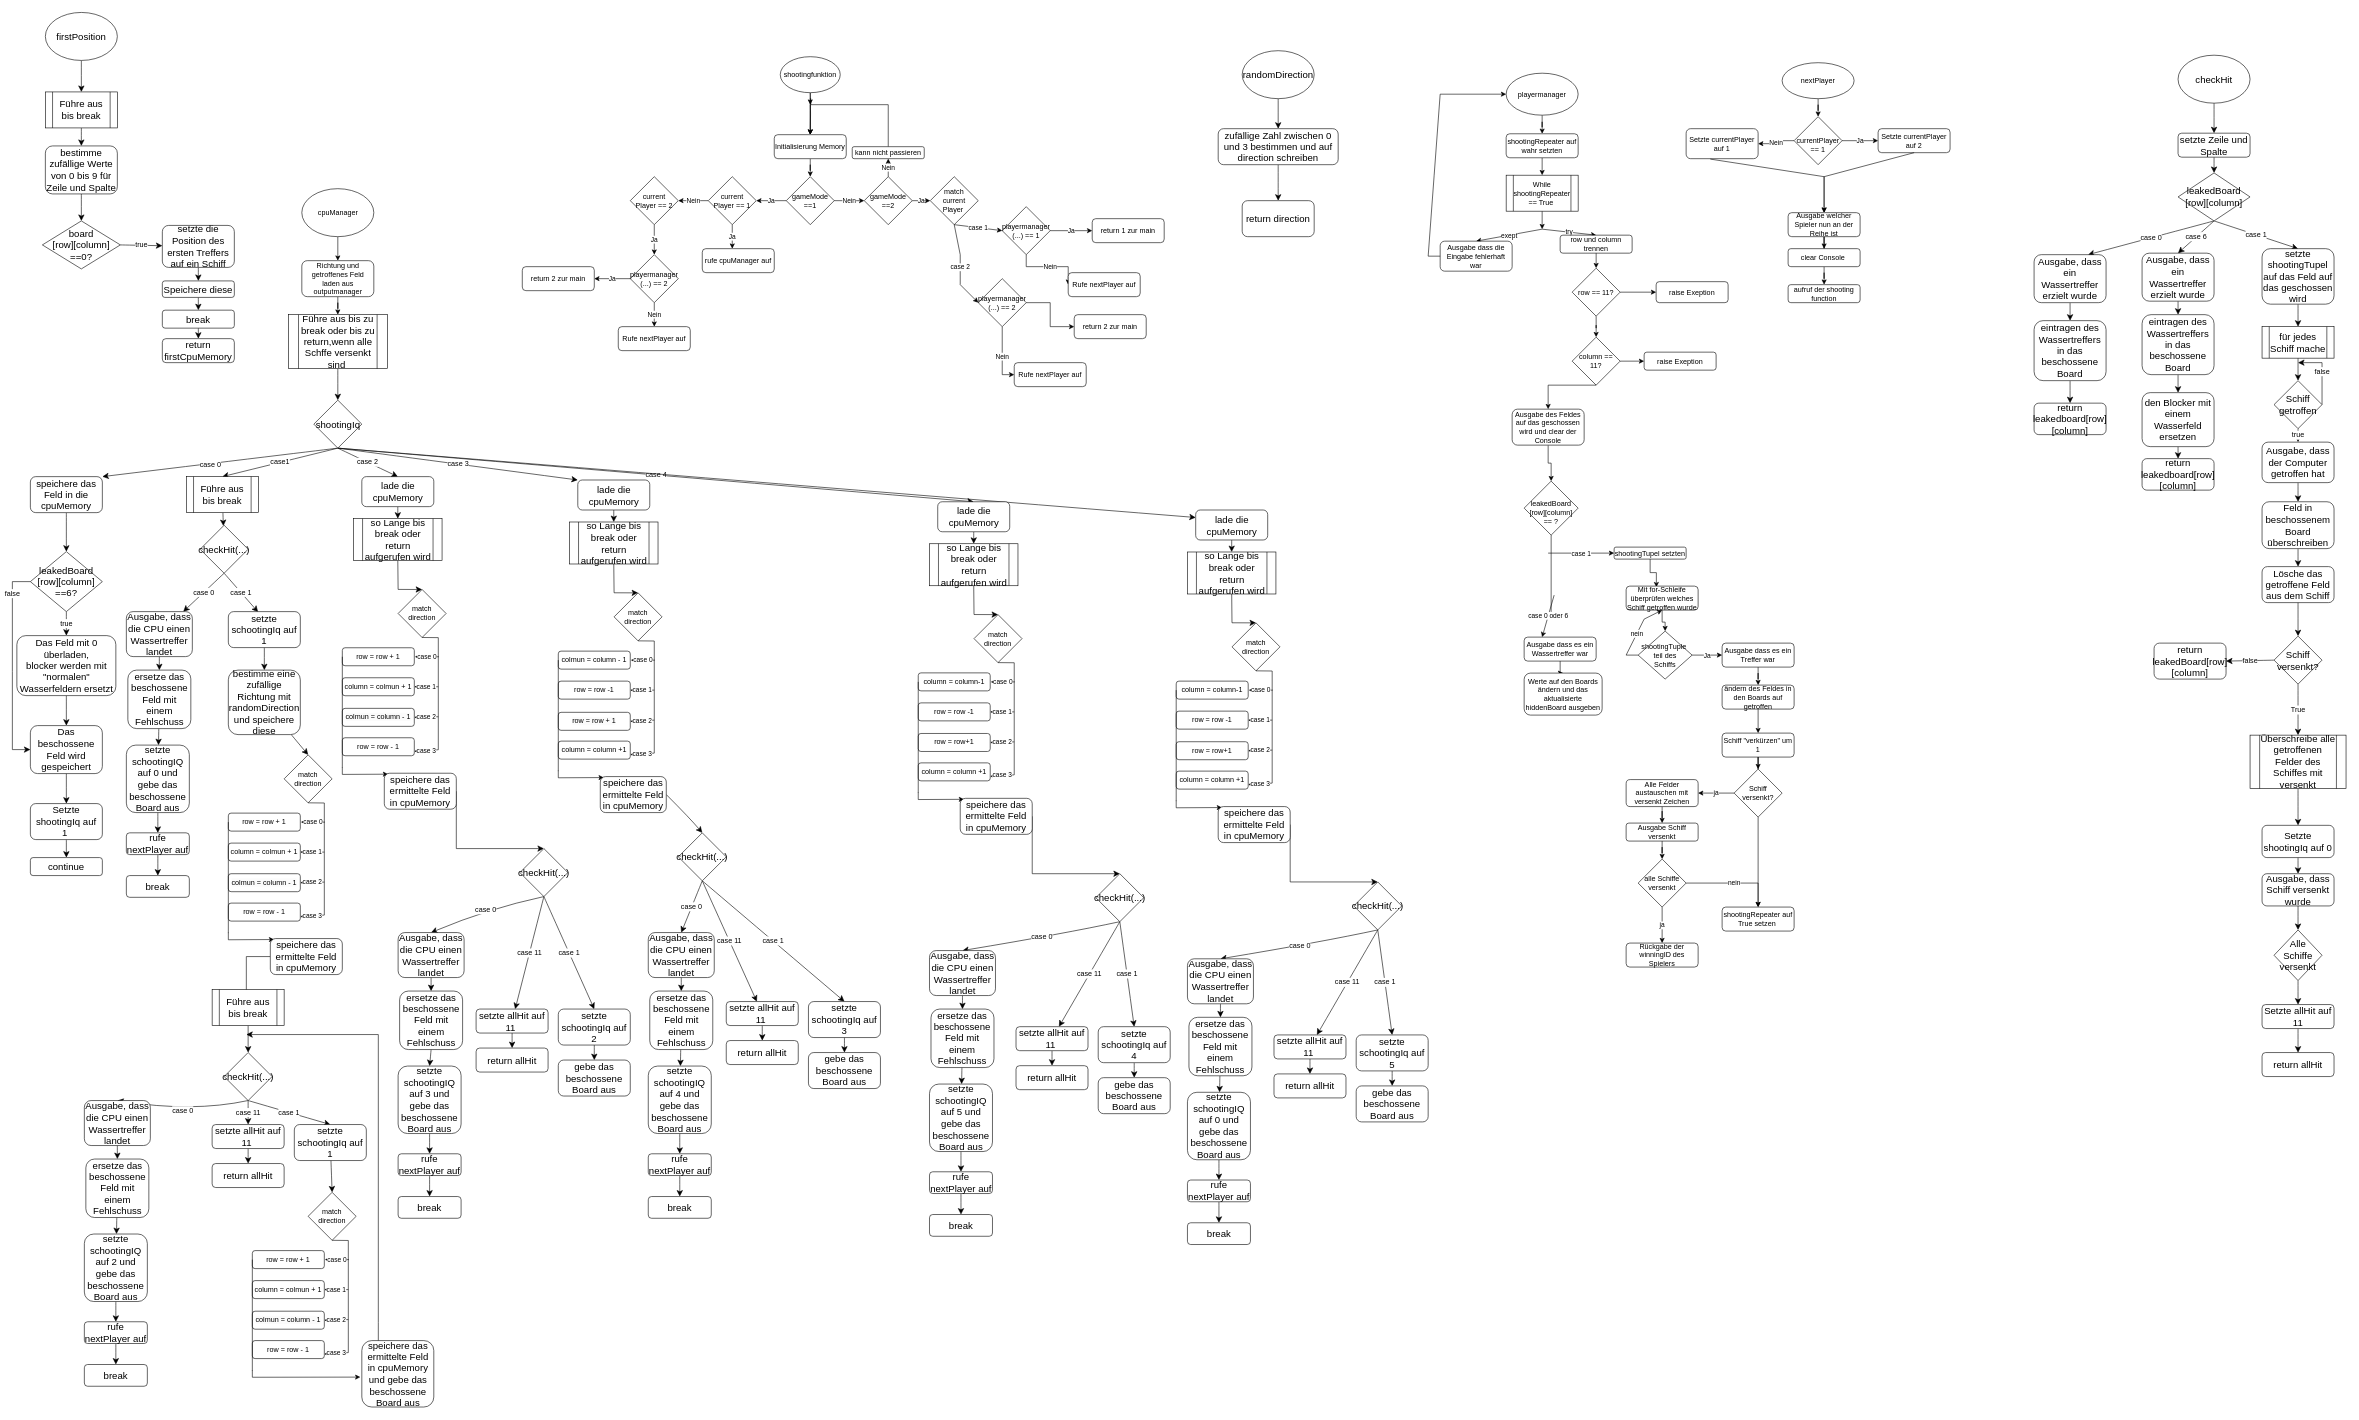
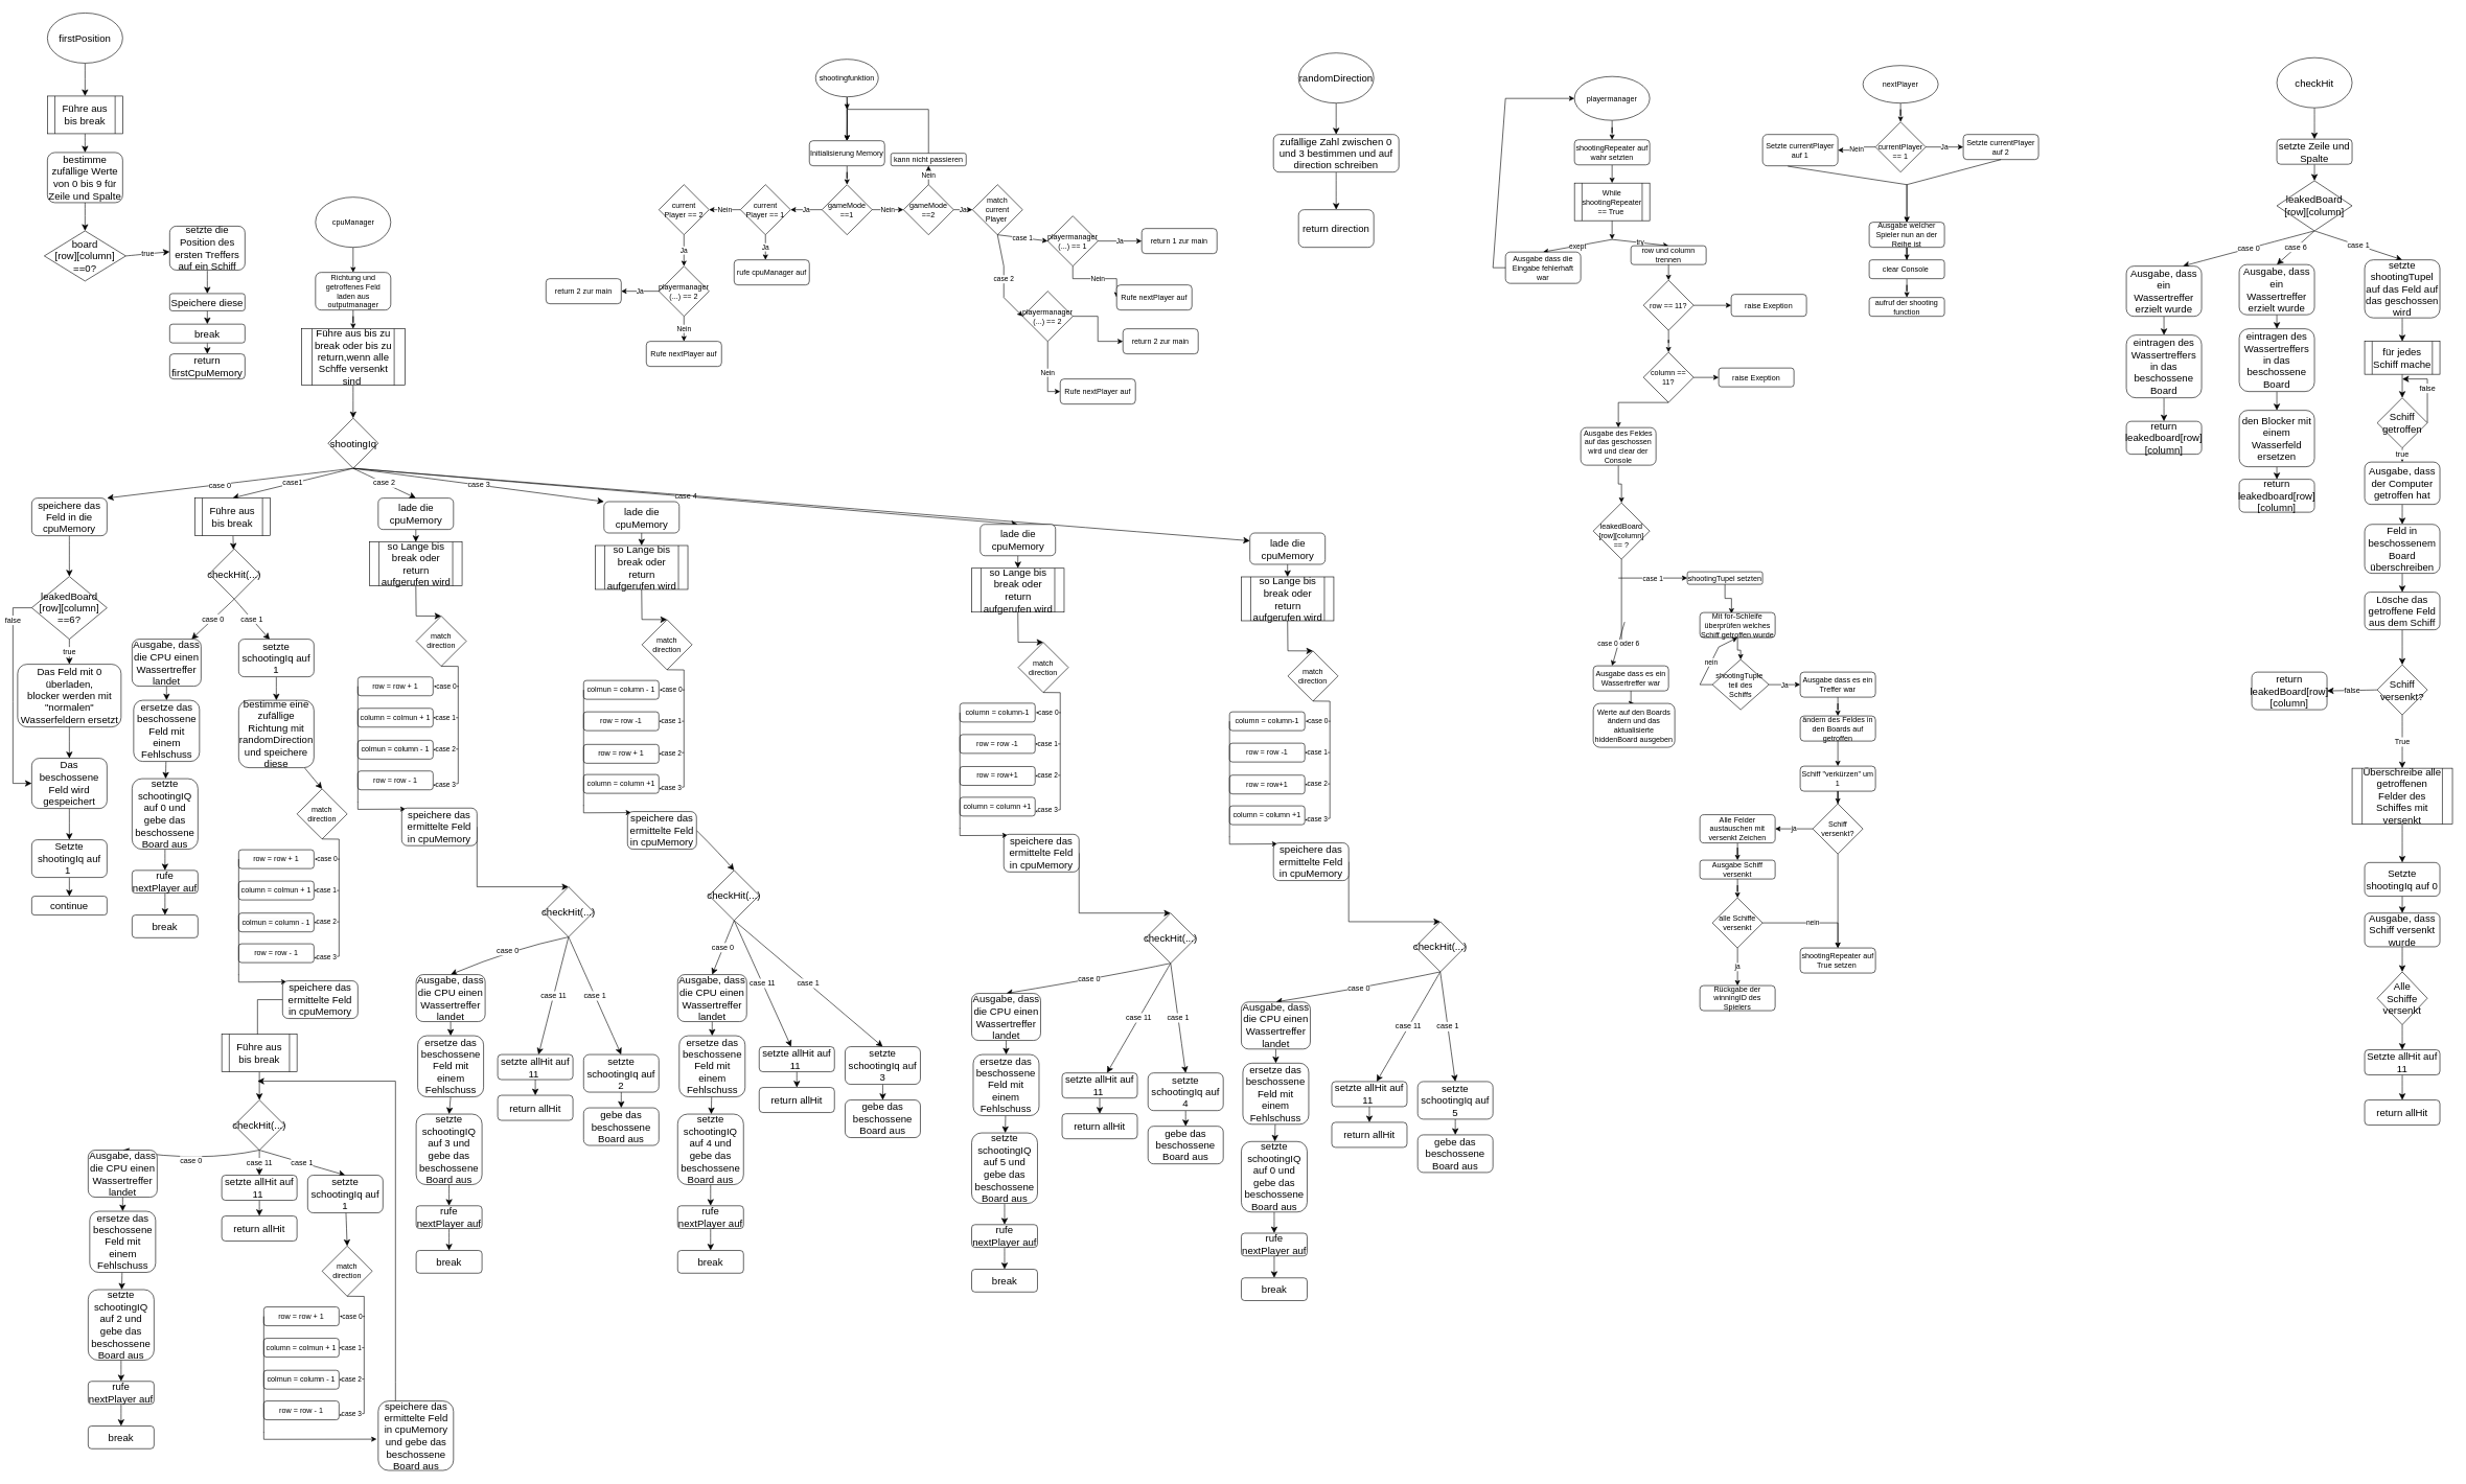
- <mxCell id="363" value="setzte die Position des ersten Treffers auf ein Schiff" style="rounded=1;whiteSpace=wrap;html=1;fontSize=16;" vertex="1" parent="1"><mxGeometry x="270" y="375.25" width="120" height="70" as="geometry" /></mxCell>
+ <mxCell id="363" value="setzte die Position des ersten Treffers auf ein Schiff" style="rounded=1;whiteSpace=wrap;html=1;fontSize=16;" vertex="1" parent="1"><mxGeometry x="270" y="360.25" width="120" height="70" as="geometry" /></mxCell>
